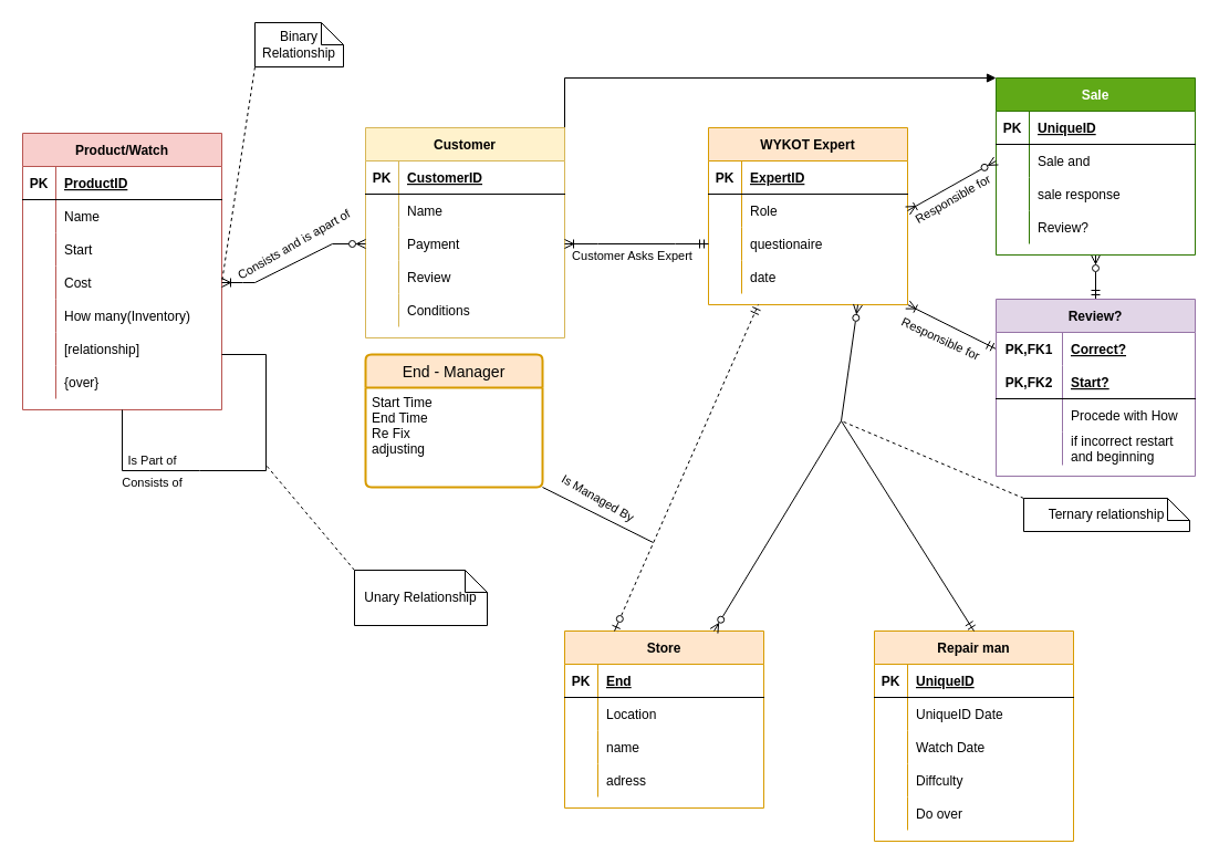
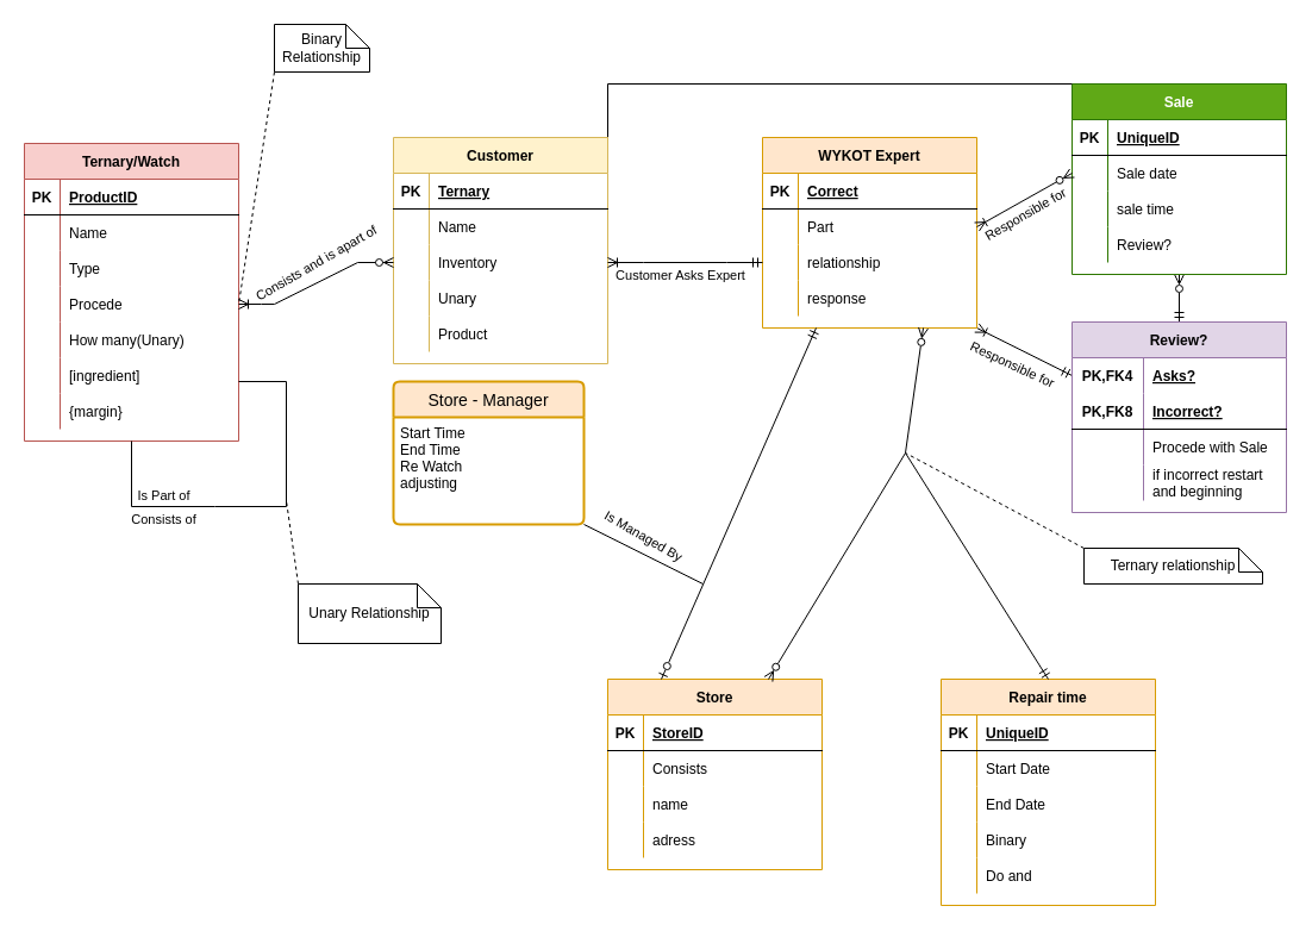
- <mxCell id="83" style="edgeStyle=orthogonalEdgeStyle;rounded=0;orthogonalLoop=1;jettySize=auto;html=1;exitX=1;exitY=0;exitDx=0;exitDy=0;entryX=0;entryY=0;entryDx=0;entryDy=0;startArrow=none;startFill=0;endArrow=block;endFill=1;" edge="1" parent="1" source="84" target="19"><mxGeometry relative="1" as="geometry"><Array as="points"><mxPoint x="510" y="70" /></Array></mxGeometry></mxCell>
+ <mxCell id="83" style="edgeStyle=orthogonalEdgeStyle;rounded=0;orthogonalLoop=1;jettySize=auto;html=1;exitX=1;exitY=0;exitDx=0;exitDy=0;entryX=0;entryY=0;entryDx=0;entryDy=0;startArrow=none;startFill=0;endArrow=none;endFill=1;" edge="1" parent="1" source="84" target="19"><mxGeometry relative="1" as="geometry"><Array as="points"><mxPoint x="510" y="70" /></Array></mxGeometry></mxCell>
- <mxCell id="59" value="Product/Watch" style="shape=table;startSize=30;container=1;collapsible=1;childLayout=tableLayout;fixedRows=1;rowLines=0;fontStyle=1;align=center;resizeLast=1;fillColor=#f8cecc;strokeColor=#b85450;" vertex="1" parent="1"><mxGeometry x="20" y="120" width="180" height="250" as="geometry" /></mxCell>
+ <mxCell id="59" value="Ternary/Watch" style="shape=table;startSize=30;container=1;collapsible=1;childLayout=tableLayout;fixedRows=1;rowLines=0;fontStyle=1;align=center;resizeLast=1;fillColor=#f8cecc;strokeColor=#b85450;" vertex="1" parent="1"><mxGeometry x="20" y="120" width="180" height="250" as="geometry" /></mxCell>
- <mxCell id="25" value="Sale and" style="shape=partialRectangle;connectable=0;fillColor=none;top=0;left=0;bottom=0;right=0;align=left;spacingLeft=6;overflow=hidden;" vertex="1" parent="23"><mxGeometry x="30" width="150" height="30" as="geometry"><mxRectangle width="150" height="30" as="alternateBounds" /></mxGeometry></mxCell>
+ <mxCell id="25" value="Sale date" style="shape=partialRectangle;connectable=0;fillColor=none;top=0;left=0;bottom=0;right=0;align=left;spacingLeft=6;overflow=hidden;" vertex="1" parent="23"><mxGeometry x="30" width="150" height="30" as="geometry"><mxRectangle width="150" height="30" as="alternateBounds" /></mxGeometry></mxCell>
- <mxCell id="87" value="CustomerID" style="shape=partialRectangle;connectable=0;fillColor=none;top=0;left=0;bottom=0;right=0;align=left;spacingLeft=6;fontStyle=5;overflow=hidden;" vertex="1" parent="85"><mxGeometry x="30" width="150" height="30" as="geometry"><mxRectangle width="150" height="30" as="alternateBounds" /></mxGeometry></mxCell>
+ <mxCell id="87" value="Ternary" style="shape=partialRectangle;connectable=0;fillColor=none;top=0;left=0;bottom=0;right=0;align=left;spacingLeft=6;fontStyle=5;overflow=hidden;" vertex="1" parent="85"><mxGeometry x="30" width="150" height="30" as="geometry"><mxRectangle width="150" height="30" as="alternateBounds" /></mxGeometry></mxCell>
- <mxCell id="49" value="ExpertID" style="shape=partialRectangle;connectable=0;fillColor=none;top=0;left=0;bottom=0;right=0;align=left;spacingLeft=6;fontStyle=5;overflow=hidden;" vertex="1" parent="47"><mxGeometry x="30" width="150" height="30" as="geometry"><mxRectangle width="150" height="30" as="alternateBounds" /></mxGeometry></mxCell>
+ <mxCell id="49" value="Correct" style="shape=partialRectangle;connectable=0;fillColor=none;top=0;left=0;bottom=0;right=0;align=left;spacingLeft=6;fontStyle=5;overflow=hidden;" vertex="1" parent="47"><mxGeometry x="30" width="150" height="30" as="geometry"><mxRectangle width="150" height="30" as="alternateBounds" /></mxGeometry></mxCell>
- <mxCell id="28" value="sale response" style="shape=partialRectangle;connectable=0;fillColor=none;top=0;left=0;bottom=0;right=0;align=left;spacingLeft=6;overflow=hidden;" vertex="1" parent="26"><mxGeometry x="30" width="150" height="30" as="geometry"><mxRectangle width="150" height="30" as="alternateBounds" /></mxGeometry></mxCell>
+ <mxCell id="28" value="sale time" style="shape=partialRectangle;connectable=0;fillColor=none;top=0;left=0;bottom=0;right=0;align=left;spacingLeft=6;overflow=hidden;" vertex="1" parent="26"><mxGeometry x="30" width="150" height="30" as="geometry"><mxRectangle width="150" height="30" as="alternateBounds" /></mxGeometry></mxCell>
- <mxCell id="52" value="Role" style="shape=partialRectangle;connectable=0;fillColor=none;top=0;left=0;bottom=0;right=0;align=left;spacingLeft=6;overflow=hidden;" vertex="1" parent="50"><mxGeometry x="30" width="150" height="30" as="geometry"><mxRectangle width="150" height="30" as="alternateBounds" /></mxGeometry></mxCell>
+ <mxCell id="52" value="Part" style="shape=partialRectangle;connectable=0;fillColor=none;top=0;left=0;bottom=0;right=0;align=left;spacingLeft=6;overflow=hidden;" vertex="1" parent="50"><mxGeometry x="30" width="150" height="30" as="geometry"><mxRectangle width="150" height="30" as="alternateBounds" /></mxGeometry></mxCell>
- <mxCell id="93" value="Payment" style="shape=partialRectangle;connectable=0;fillColor=none;top=0;left=0;bottom=0;right=0;align=left;spacingLeft=6;overflow=hidden;" vertex="1" parent="91"><mxGeometry x="30" width="150" height="30" as="geometry"><mxRectangle width="150" height="30" as="alternateBounds" /></mxGeometry></mxCell>
+ <mxCell id="93" value="Inventory" style="shape=partialRectangle;connectable=0;fillColor=none;top=0;left=0;bottom=0;right=0;align=left;spacingLeft=6;overflow=hidden;" vertex="1" parent="91"><mxGeometry x="30" width="150" height="30" as="geometry"><mxRectangle width="150" height="30" as="alternateBounds" /></mxGeometry></mxCell>
- <mxCell id="55" value="questionaire" style="shape=partialRectangle;connectable=0;fillColor=none;top=0;left=0;bottom=0;right=0;align=left;spacingLeft=6;overflow=hidden;" vertex="1" parent="53"><mxGeometry x="30" width="150" height="30" as="geometry"><mxRectangle width="150" height="30" as="alternateBounds" /></mxGeometry></mxCell>
+ <mxCell id="55" value="relationship" style="shape=partialRectangle;connectable=0;fillColor=none;top=0;left=0;bottom=0;right=0;align=left;spacingLeft=6;overflow=hidden;" vertex="1" parent="53"><mxGeometry x="30" width="150" height="30" as="geometry"><mxRectangle width="150" height="30" as="alternateBounds" /></mxGeometry></mxCell>
- <mxCell id="68" value="Start" style="shape=partialRectangle;connectable=0;fillColor=none;top=0;left=0;bottom=0;right=0;align=left;spacingLeft=6;overflow=hidden;" vertex="1" parent="66"><mxGeometry x="30" width="150" height="30" as="geometry"><mxRectangle width="150" height="30" as="alternateBounds" /></mxGeometry></mxCell>
+ <mxCell id="68" value="Type" style="shape=partialRectangle;connectable=0;fillColor=none;top=0;left=0;bottom=0;right=0;align=left;spacingLeft=6;overflow=hidden;" vertex="1" parent="66"><mxGeometry x="30" width="150" height="30" as="geometry"><mxRectangle width="150" height="30" as="alternateBounds" /></mxGeometry></mxCell>
- <mxCell id="96" value="Review" style="shape=partialRectangle;connectable=0;fillColor=none;top=0;left=0;bottom=0;right=0;align=left;spacingLeft=6;overflow=hidden;" vertex="1" parent="94"><mxGeometry x="30" width="150" height="30" as="geometry"><mxRectangle width="150" height="30" as="alternateBounds" /></mxGeometry></mxCell>
+ <mxCell id="96" value="Unary" style="shape=partialRectangle;connectable=0;fillColor=none;top=0;left=0;bottom=0;right=0;align=left;spacingLeft=6;overflow=hidden;" vertex="1" parent="94"><mxGeometry x="30" width="150" height="30" as="geometry"><mxRectangle width="150" height="30" as="alternateBounds" /></mxGeometry></mxCell>
- <mxCell id="58" value="date" style="shape=partialRectangle;connectable=0;fillColor=none;top=0;left=0;bottom=0;right=0;align=left;spacingLeft=6;overflow=hidden;" vertex="1" parent="56"><mxGeometry x="30" width="150" height="30" as="geometry"><mxRectangle width="150" height="30" as="alternateBounds" /></mxGeometry></mxCell>
+ <mxCell id="58" value="response" style="shape=partialRectangle;connectable=0;fillColor=none;top=0;left=0;bottom=0;right=0;align=left;spacingLeft=6;overflow=hidden;" vertex="1" parent="56"><mxGeometry x="30" width="150" height="30" as="geometry"><mxRectangle width="150" height="30" as="alternateBounds" /></mxGeometry></mxCell>
- <mxCell id="71" value="Cost" style="shape=partialRectangle;connectable=0;fillColor=none;top=0;left=0;bottom=0;right=0;align=left;spacingLeft=6;overflow=hidden;" vertex="1" parent="69"><mxGeometry x="30" width="150" height="30" as="geometry"><mxRectangle width="150" height="30" as="alternateBounds" /></mxGeometry></mxCell>
+ <mxCell id="71" value="Procede" style="shape=partialRectangle;connectable=0;fillColor=none;top=0;left=0;bottom=0;right=0;align=left;spacingLeft=6;overflow=hidden;" vertex="1" parent="69"><mxGeometry x="30" width="150" height="30" as="geometry"><mxRectangle width="150" height="30" as="alternateBounds" /></mxGeometry></mxCell>
- <mxCell id="99" value="Conditions" style="shape=partialRectangle;connectable=0;fillColor=none;top=0;left=0;bottom=0;right=0;align=left;spacingLeft=6;overflow=hidden;" vertex="1" parent="97"><mxGeometry x="30" width="150" height="30" as="geometry"><mxRectangle width="150" height="30" as="alternateBounds" /></mxGeometry></mxCell>
+ <mxCell id="99" value="Product" style="shape=partialRectangle;connectable=0;fillColor=none;top=0;left=0;bottom=0;right=0;align=left;spacingLeft=6;overflow=hidden;" vertex="1" parent="97"><mxGeometry x="30" width="150" height="30" as="geometry"><mxRectangle width="150" height="30" as="alternateBounds" /></mxGeometry></mxCell>
- <mxCell id="74" value="How many(Inventory)" style="shape=partialRectangle;connectable=0;fillColor=none;top=0;left=0;bottom=0;right=0;align=left;spacingLeft=6;overflow=hidden;" vertex="1" parent="72"><mxGeometry x="30" width="150" height="30" as="geometry"><mxRectangle width="150" height="30" as="alternateBounds" /></mxGeometry></mxCell>
+ <mxCell id="74" value="How many(Unary)" style="shape=partialRectangle;connectable=0;fillColor=none;top=0;left=0;bottom=0;right=0;align=left;spacingLeft=6;overflow=hidden;" vertex="1" parent="72"><mxGeometry x="30" width="150" height="30" as="geometry"><mxRectangle width="150" height="30" as="alternateBounds" /></mxGeometry></mxCell>
- <mxCell id="77" value="[relationship]" style="shape=partialRectangle;connectable=0;fillColor=none;top=0;left=0;bottom=0;right=0;align=left;spacingLeft=6;overflow=hidden;" vertex="1" parent="75"><mxGeometry x="30" width="150" height="30" as="geometry"><mxRectangle width="150" height="30" as="alternateBounds" /></mxGeometry></mxCell>
+ <mxCell id="77" value="[ingredient]" style="shape=partialRectangle;connectable=0;fillColor=none;top=0;left=0;bottom=0;right=0;align=left;spacingLeft=6;overflow=hidden;" vertex="1" parent="75"><mxGeometry x="30" width="150" height="30" as="geometry"><mxRectangle width="150" height="30" as="alternateBounds" /></mxGeometry></mxCell>
- <mxCell id="109" value="PK,FK1" style="shape=partialRectangle;connectable=0;fillColor=none;top=0;left=0;bottom=0;right=0;fontStyle=1;overflow=hidden;" vertex="1" parent="108"><mxGeometry width="60" height="30" as="geometry"><mxRectangle width="60" height="30" as="alternateBounds" /></mxGeometry></mxCell>
+ <mxCell id="109" value="PK,FK4" style="shape=partialRectangle;connectable=0;fillColor=none;top=0;left=0;bottom=0;right=0;fontStyle=1;overflow=hidden;" vertex="1" parent="108"><mxGeometry width="60" height="30" as="geometry"><mxRectangle width="60" height="30" as="alternateBounds" /></mxGeometry></mxCell>
- <mxCell id="110" value="Correct?" style="shape=partialRectangle;connectable=0;fillColor=none;top=0;left=0;bottom=0;right=0;align=left;spacingLeft=6;fontStyle=5;overflow=hidden;" vertex="1" parent="108"><mxGeometry x="60" width="120" height="30" as="geometry"><mxRectangle width="120" height="30" as="alternateBounds" /></mxGeometry></mxCell>
+ <mxCell id="110" value="Asks?" style="shape=partialRectangle;connectable=0;fillColor=none;top=0;left=0;bottom=0;right=0;align=left;spacingLeft=6;fontStyle=5;overflow=hidden;" vertex="1" parent="108"><mxGeometry x="60" width="120" height="30" as="geometry"><mxRectangle width="120" height="30" as="alternateBounds" /></mxGeometry></mxCell>
- <mxCell id="81" value="End - Manager" style="swimlane;childLayout=stackLayout;horizontal=1;startSize=30;horizontalStack=0;rounded=1;fontSize=14;fontStyle=0;strokeWidth=2;resizeParent=0;resizeLast=1;shadow=0;dashed=0;align=center;arcSize=6;fillColor=#ffe6cc;strokeColor=#d79b00;" vertex="1" parent="1"><mxGeometry x="330" y="320" width="160" height="120" as="geometry" /></mxCell>
+ <mxCell id="81" value="Store - Manager" style="swimlane;childLayout=stackLayout;horizontal=1;startSize=30;horizontalStack=0;rounded=1;fontSize=14;fontStyle=0;strokeWidth=2;resizeParent=0;resizeLast=1;shadow=0;dashed=0;align=center;arcSize=6;fillColor=#ffe6cc;strokeColor=#d79b00;" vertex="1" parent="1"><mxGeometry x="330" y="320" width="160" height="120" as="geometry" /></mxCell>
- <mxCell id="80" value="{over}" style="shape=partialRectangle;connectable=0;fillColor=none;top=0;left=0;bottom=0;right=0;align=left;spacingLeft=6;overflow=hidden;" vertex="1" parent="78"><mxGeometry x="30" width="150" height="30" as="geometry"><mxRectangle width="150" height="30" as="alternateBounds" /></mxGeometry></mxCell>
+ <mxCell id="80" value="{margin}" style="shape=partialRectangle;connectable=0;fillColor=none;top=0;left=0;bottom=0;right=0;align=left;spacingLeft=6;overflow=hidden;" vertex="1" parent="78"><mxGeometry x="30" width="150" height="30" as="geometry"><mxRectangle width="150" height="30" as="alternateBounds" /></mxGeometry></mxCell>
- <mxCell id="112" value="PK,FK2" style="shape=partialRectangle;connectable=0;fillColor=none;top=0;left=0;bottom=0;right=0;fontStyle=1;overflow=hidden;" vertex="1" parent="111"><mxGeometry width="60" height="30" as="geometry"><mxRectangle width="60" height="30" as="alternateBounds" /></mxGeometry></mxCell>
+ <mxCell id="112" value="PK,FK8" style="shape=partialRectangle;connectable=0;fillColor=none;top=0;left=0;bottom=0;right=0;fontStyle=1;overflow=hidden;" vertex="1" parent="111"><mxGeometry width="60" height="30" as="geometry"><mxRectangle width="60" height="30" as="alternateBounds" /></mxGeometry></mxCell>
- <mxCell id="113" value="Start?" style="shape=partialRectangle;connectable=0;fillColor=none;top=0;left=0;bottom=0;right=0;align=left;spacingLeft=6;fontStyle=5;overflow=hidden;" vertex="1" parent="111"><mxGeometry x="60" width="120" height="30" as="geometry"><mxRectangle width="120" height="30" as="alternateBounds" /></mxGeometry></mxCell>
+ <mxCell id="113" value="Incorrect?" style="shape=partialRectangle;connectable=0;fillColor=none;top=0;left=0;bottom=0;right=0;align=left;spacingLeft=6;fontStyle=5;overflow=hidden;" vertex="1" parent="111"><mxGeometry x="60" width="120" height="30" as="geometry"><mxRectangle width="120" height="30" as="alternateBounds" /></mxGeometry></mxCell>
- <mxCell id="82" value="Start Time&#10;End Time&#10;Re Fix&#10;adjusting" style="align=left;strokeColor=none;fillColor=none;spacingLeft=4;fontSize=12;verticalAlign=top;resizable=0;rotatable=0;part=1;" vertex="1" parent="81"><mxGeometry y="30" width="160" height="90" as="geometry" /></mxCell>
+ <mxCell id="82" value="Start Time&#10;End Time&#10;Re Watch&#10;adjusting" style="align=left;strokeColor=none;fillColor=none;spacingLeft=4;fontSize=12;verticalAlign=top;resizable=0;rotatable=0;part=1;" vertex="1" parent="81"><mxGeometry y="30" width="160" height="90" as="geometry" /></mxCell>
- <mxCell id="116" value="Procede with How" style="shape=partialRectangle;connectable=0;fillColor=none;top=0;left=0;bottom=0;right=0;align=left;spacingLeft=6;overflow=hidden;" vertex="1" parent="114"><mxGeometry x="60" width="120" height="30" as="geometry"><mxRectangle width="120" height="30" as="alternateBounds" /></mxGeometry></mxCell>
+ <mxCell id="116" value="Procede with Sale" style="shape=partialRectangle;connectable=0;fillColor=none;top=0;left=0;bottom=0;right=0;align=left;spacingLeft=6;overflow=hidden;" vertex="1" parent="114"><mxGeometry x="60" width="120" height="30" as="geometry"><mxRectangle width="120" height="30" as="alternateBounds" /></mxGeometry></mxCell>
- <mxCell id="120" value="" style="fontSize=12;html=1;endArrow=ERmandOne;endFill=0;startArrow=ERzeroToOne;rounded=0;entryX=0.25;entryY=1;entryDx=0;entryDy=0;exitX=0.25;exitY=0;exitDx=0;exitDy=0;startFill=0;dashed=1;" edge="1" parent="1" source="32" target="46"><mxGeometry width="100" height="100" relative="1" as="geometry"><mxPoint x="480" y="630" as="sourcePoint" /><mxPoint x="750" y="350" as="targetPoint" /></mxGeometry></mxCell>
+ <mxCell id="120" value="" style="fontSize=12;html=1;endArrow=ERmandOne;endFill=0;startArrow=ERzeroToOne;rounded=0;entryX=0.25;entryY=1;entryDx=0;entryDy=0;exitX=0.25;exitY=0;exitDx=0;exitDy=0;startFill=0;" edge="1" parent="1" source="32" target="46"><mxGeometry width="100" height="100" relative="1" as="geometry"><mxPoint x="480" y="630" as="sourcePoint" /><mxPoint x="750" y="350" as="targetPoint" /></mxGeometry></mxCell>
- <mxCell id="134" value="Ternary relationship" style="shape=note;size=20;whiteSpace=wrap;html=1;" vertex="1" parent="1"><mxGeometry x="925" y="450" width="150" height="30" as="geometry" /></mxCell>
+ <mxCell id="134" value="Ternary relationship" style="shape=note;size=20;whiteSpace=wrap;html=1;" vertex="1" parent="1"><mxGeometry x="910" y="460" width="150" height="30" as="geometry" /></mxCell>
- <mxCell id="128" value="Unary Relationship" style="shape=note;size=20;whiteSpace=wrap;html=1;" vertex="1" parent="1"><mxGeometry x="320" y="515" width="120" height="50" as="geometry" /></mxCell>
+ <mxCell id="128" value="Unary Relationship" style="shape=note;size=20;whiteSpace=wrap;html=1;" vertex="1" parent="1"><mxGeometry x="250" y="490" width="120" height="50" as="geometry" /></mxCell>
- <mxCell id="2" value="Repair man" style="shape=table;startSize=30;container=1;collapsible=1;childLayout=tableLayout;fixedRows=1;rowLines=0;fontStyle=1;align=center;resizeLast=1;fillColor=#ffe6cc;strokeColor=#d79b00;" vertex="1" parent="1"><mxGeometry x="790" y="570" width="180" height="190" as="geometry" /></mxCell>
+ <mxCell id="2" value="Repair time" style="shape=table;startSize=30;container=1;collapsible=1;childLayout=tableLayout;fixedRows=1;rowLines=0;fontStyle=1;align=center;resizeLast=1;fillColor=#ffe6cc;strokeColor=#d79b00;" vertex="1" parent="1"><mxGeometry x="790" y="570" width="180" height="190" as="geometry" /></mxCell>
- <mxCell id="35" value="End" style="shape=partialRectangle;connectable=0;fillColor=none;top=0;left=0;bottom=0;right=0;align=left;spacingLeft=6;fontStyle=5;overflow=hidden;" vertex="1" parent="33"><mxGeometry x="30" width="150" height="30" as="geometry"><mxRectangle width="150" height="30" as="alternateBounds" /></mxGeometry></mxCell>
+ <mxCell id="35" value="StoreID" style="shape=partialRectangle;connectable=0;fillColor=none;top=0;left=0;bottom=0;right=0;align=left;spacingLeft=6;fontStyle=5;overflow=hidden;" vertex="1" parent="33"><mxGeometry x="30" width="150" height="30" as="geometry"><mxRectangle width="150" height="30" as="alternateBounds" /></mxGeometry></mxCell>
- <mxCell id="38" value="Location" style="shape=partialRectangle;connectable=0;fillColor=none;top=0;left=0;bottom=0;right=0;align=left;spacingLeft=6;overflow=hidden;" vertex="1" parent="36"><mxGeometry x="30" width="150" height="30" as="geometry"><mxRectangle width="150" height="30" as="alternateBounds" /></mxGeometry></mxCell>
+ <mxCell id="38" value="Consists" style="shape=partialRectangle;connectable=0;fillColor=none;top=0;left=0;bottom=0;right=0;align=left;spacingLeft=6;overflow=hidden;" vertex="1" parent="36"><mxGeometry x="30" width="150" height="30" as="geometry"><mxRectangle width="150" height="30" as="alternateBounds" /></mxGeometry></mxCell>
- <mxCell id="8" value="UniqueID Date" style="shape=partialRectangle;connectable=0;fillColor=none;top=0;left=0;bottom=0;right=0;align=left;spacingLeft=6;overflow=hidden;" vertex="1" parent="6"><mxGeometry x="30" width="150" height="30" as="geometry"><mxRectangle width="150" height="30" as="alternateBounds" /></mxGeometry></mxCell>
+ <mxCell id="8" value="Start Date" style="shape=partialRectangle;connectable=0;fillColor=none;top=0;left=0;bottom=0;right=0;align=left;spacingLeft=6;overflow=hidden;" vertex="1" parent="6"><mxGeometry x="30" width="150" height="30" as="geometry"><mxRectangle width="150" height="30" as="alternateBounds" /></mxGeometry></mxCell>
- <mxCell id="11" value="Watch Date" style="shape=partialRectangle;connectable=0;fillColor=none;top=0;left=0;bottom=0;right=0;align=left;spacingLeft=6;overflow=hidden;" vertex="1" parent="9"><mxGeometry x="30" width="150" height="30" as="geometry"><mxRectangle width="150" height="30" as="alternateBounds" /></mxGeometry></mxCell>
+ <mxCell id="11" value="End Date" style="shape=partialRectangle;connectable=0;fillColor=none;top=0;left=0;bottom=0;right=0;align=left;spacingLeft=6;overflow=hidden;" vertex="1" parent="9"><mxGeometry x="30" width="150" height="30" as="geometry"><mxRectangle width="150" height="30" as="alternateBounds" /></mxGeometry></mxCell>
- <mxCell id="14" value="Diffculty" style="shape=partialRectangle;connectable=0;fillColor=none;top=0;left=0;bottom=0;right=0;align=left;spacingLeft=6;overflow=hidden;" vertex="1" parent="12"><mxGeometry x="30" width="150" height="30" as="geometry"><mxRectangle width="150" height="30" as="alternateBounds" /></mxGeometry></mxCell>
+ <mxCell id="14" value="Binary" style="shape=partialRectangle;connectable=0;fillColor=none;top=0;left=0;bottom=0;right=0;align=left;spacingLeft=6;overflow=hidden;" vertex="1" parent="12"><mxGeometry x="30" width="150" height="30" as="geometry"><mxRectangle width="150" height="30" as="alternateBounds" /></mxGeometry></mxCell>
- <mxCell id="17" value="Do over" style="shape=partialRectangle;connectable=0;fillColor=none;top=0;left=0;bottom=0;right=0;align=left;spacingLeft=6;overflow=hidden;" vertex="1" parent="15"><mxGeometry x="30" width="150" height="30" as="geometry"><mxRectangle width="150" height="30" as="alternateBounds" /></mxGeometry></mxCell>
+ <mxCell id="17" value="Do and" style="shape=partialRectangle;connectable=0;fillColor=none;top=0;left=0;bottom=0;right=0;align=left;spacingLeft=6;overflow=hidden;" vertex="1" parent="15"><mxGeometry x="30" width="150" height="30" as="geometry"><mxRectangle width="150" height="30" as="alternateBounds" /></mxGeometry></mxCell>
